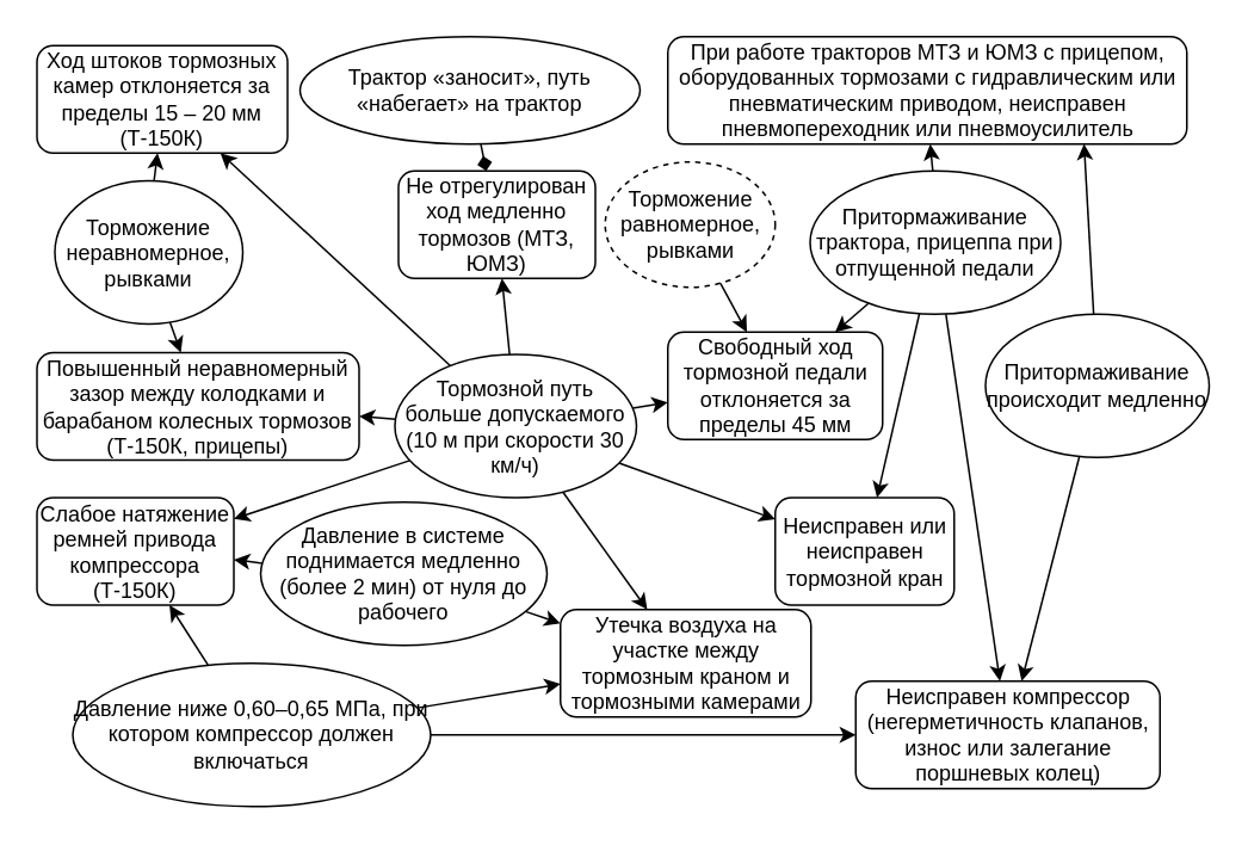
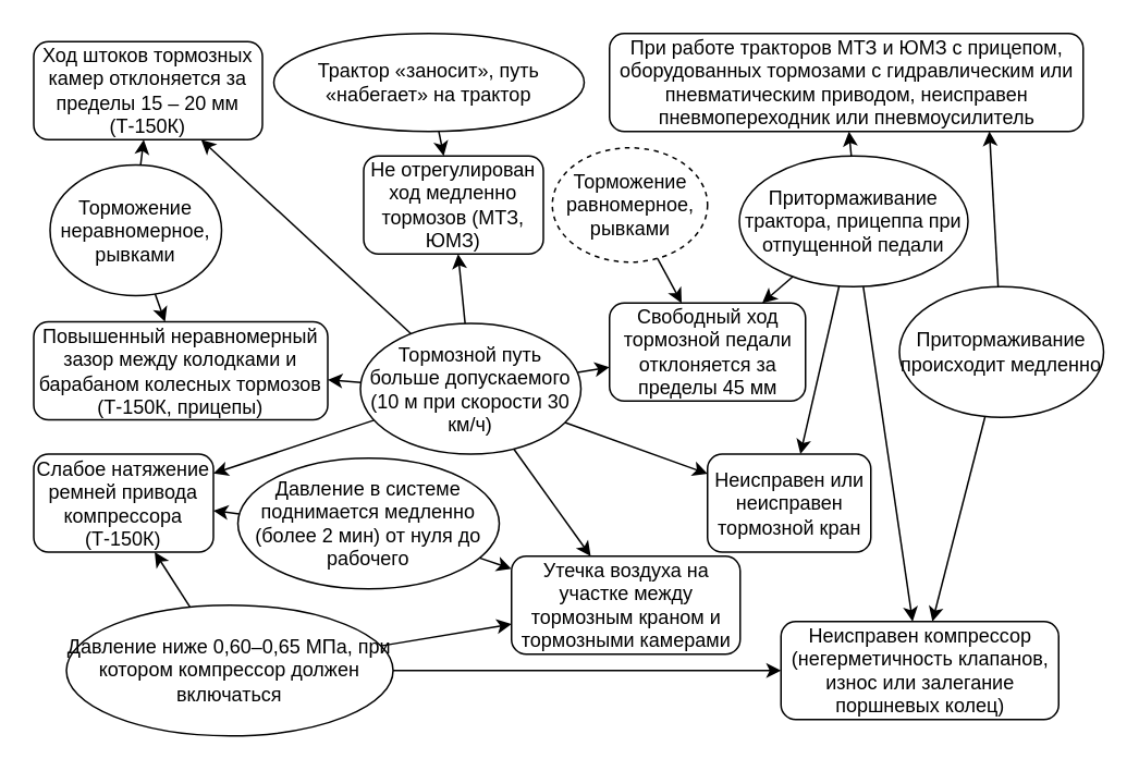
- <mxCell id="39" value="" style="edgeStyle=none;rounded=0;orthogonalLoop=1;jettySize=auto;html=1;endArrow=diamond;" edge="1" parent="1" source="40" target="9"><mxGeometry relative="1" as="geometry" /></mxCell>
+ <mxCell id="39" value="" style="edgeStyle=none;rounded=0;orthogonalLoop=1;jettySize=auto;html=1;" edge="1" parent="1" source="40" target="9"><mxGeometry relative="1" as="geometry" /></mxCell>
